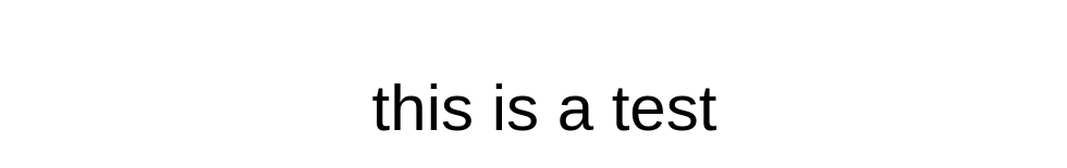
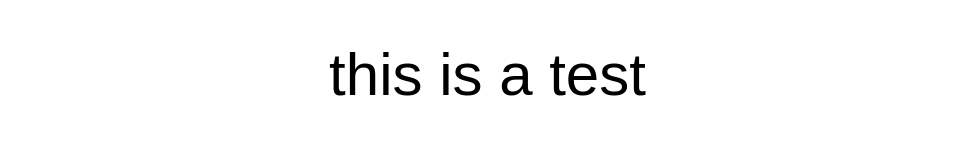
- <mxCell id="2" value="&lt;font style=&quot;font-size: 24px&quot;&gt;this is a test&lt;/font&gt;" style="text;html=1;strokeColor=none;fillColor=none;align=center;verticalAlign=middle;whiteSpace=wrap;rounded=0;" vertex="1" parent="1"><mxGeometry x="25" y="30" width="350" height="20" as="geometry" /></mxCell>
+ <mxCell id="2" value="&lt;font style=&quot;font-size: 24px&quot;&gt;this is a test&lt;/font&gt;" style="text;html=1;strokeColor=none;fillColor=none;align=center;verticalAlign=middle;whiteSpace=wrap;rounded=0;" vertex="1" parent="1"><mxGeometry x="20" y="20" width="350" height="20" as="geometry" /></mxCell>
